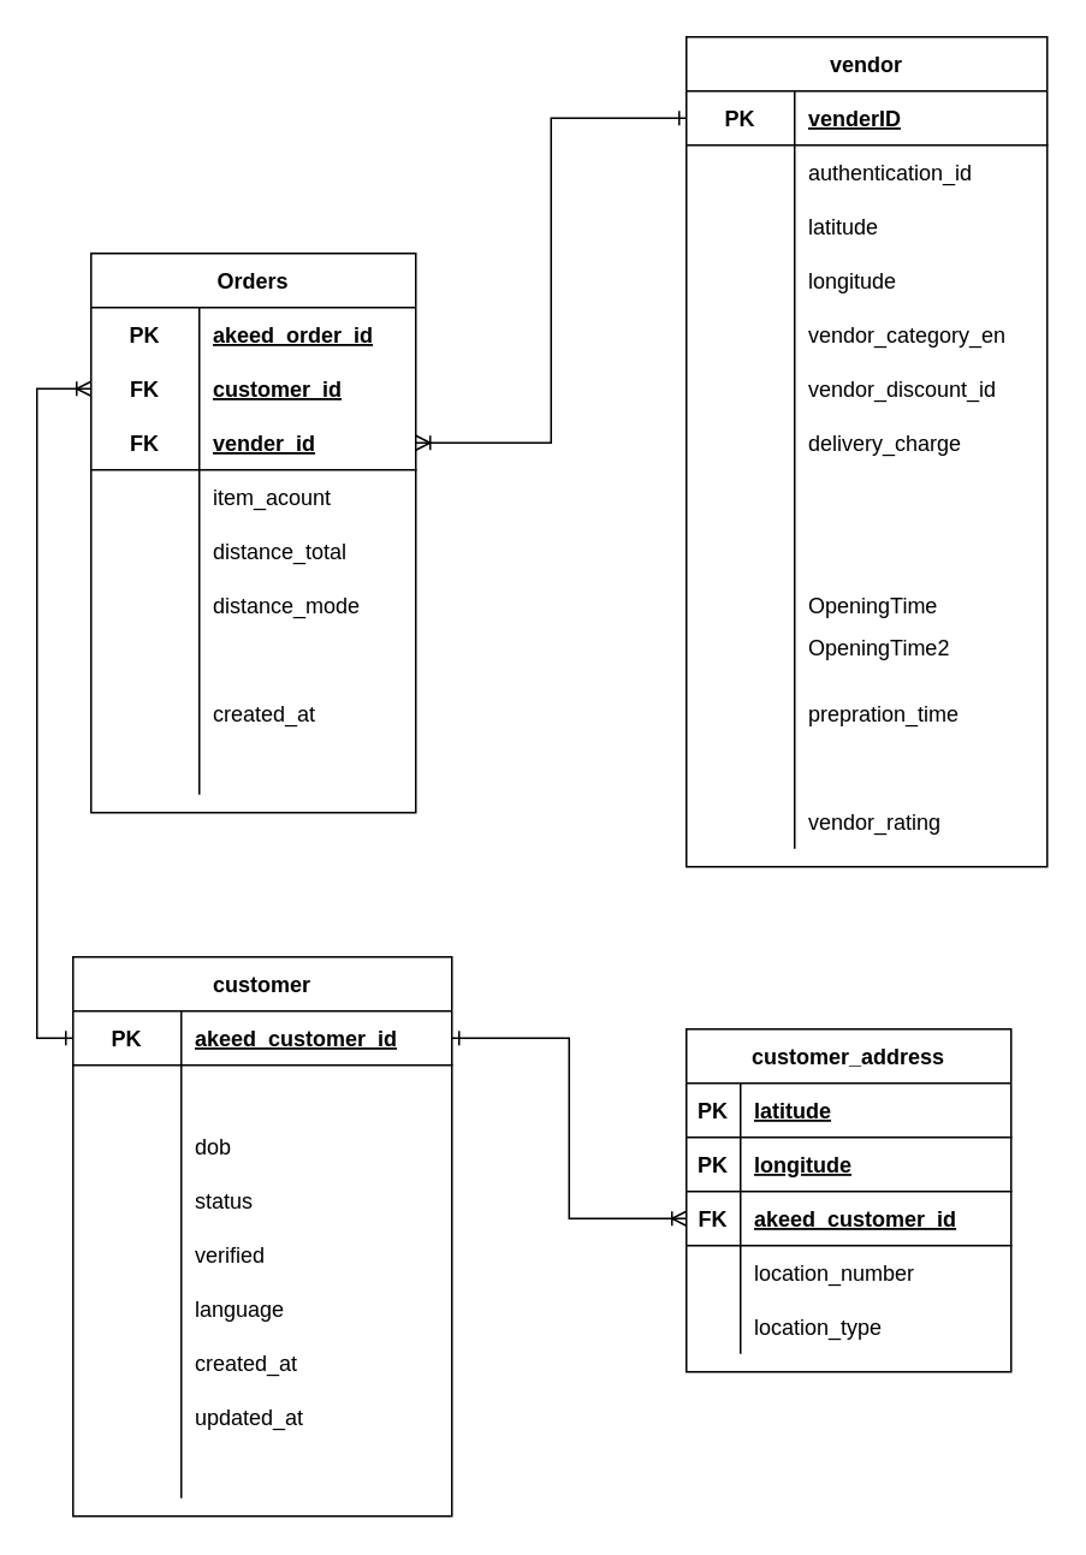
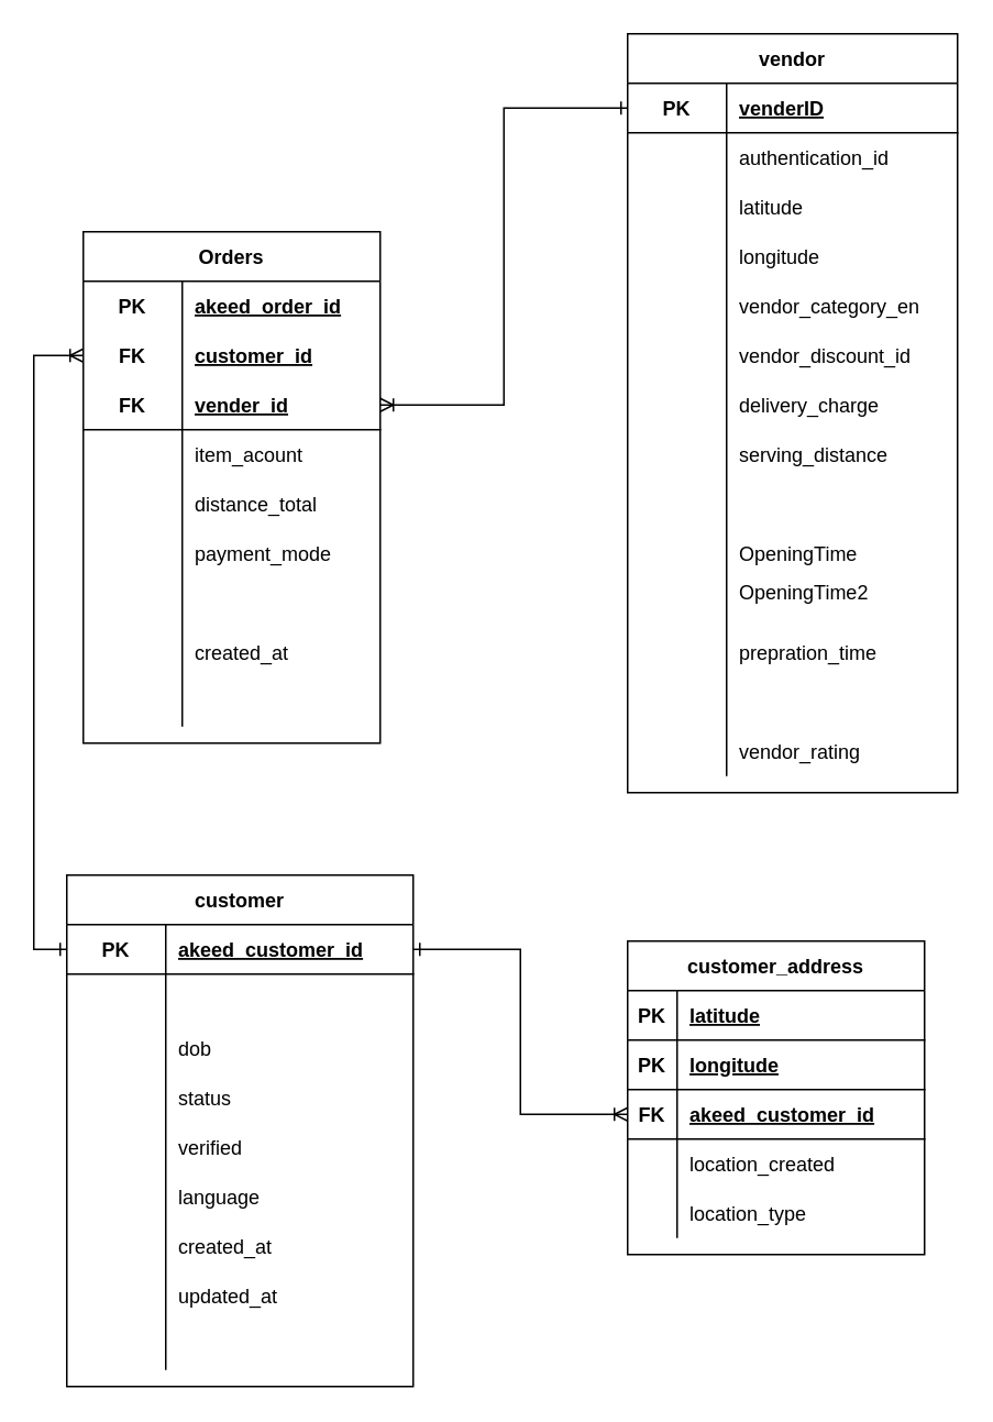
+ <mxCell id="98" value="serving_distance" style="shape=partialRectangle;connectable=0;fillColor=none;top=0;left=0;bottom=0;right=0;align=left;spacingLeft=6;overflow=hidden;" vertex="1" parent="96"><mxGeometry x="60" width="140" height="30" as="geometry" /></mxCell>
- <mxCell id="48" value="distance_mode" style="shape=partialRectangle;connectable=0;fillColor=none;top=0;left=0;bottom=0;right=0;align=left;spacingLeft=6;overflow=hidden;" vertex="1" parent="46"><mxGeometry x="60" width="120" height="30" as="geometry" /></mxCell>
+ <mxCell id="48" value="payment_mode" style="shape=partialRectangle;connectable=0;fillColor=none;top=0;left=0;bottom=0;right=0;align=left;spacingLeft=6;overflow=hidden;" vertex="1" parent="46"><mxGeometry x="60" width="120" height="30" as="geometry" /></mxCell>
- <mxCell id="69" value="location_number" style="shape=partialRectangle;connectable=0;fillColor=none;top=0;left=0;bottom=0;right=0;align=left;spacingLeft=6;overflow=hidden;" vertex="1" parent="67"><mxGeometry x="30" width="150" height="30" as="geometry" /></mxCell>
+ <mxCell id="69" value="location_created" style="shape=partialRectangle;connectable=0;fillColor=none;top=0;left=0;bottom=0;right=0;align=left;spacingLeft=6;overflow=hidden;" vertex="1" parent="67"><mxGeometry x="30" width="150" height="30" as="geometry" /></mxCell>
